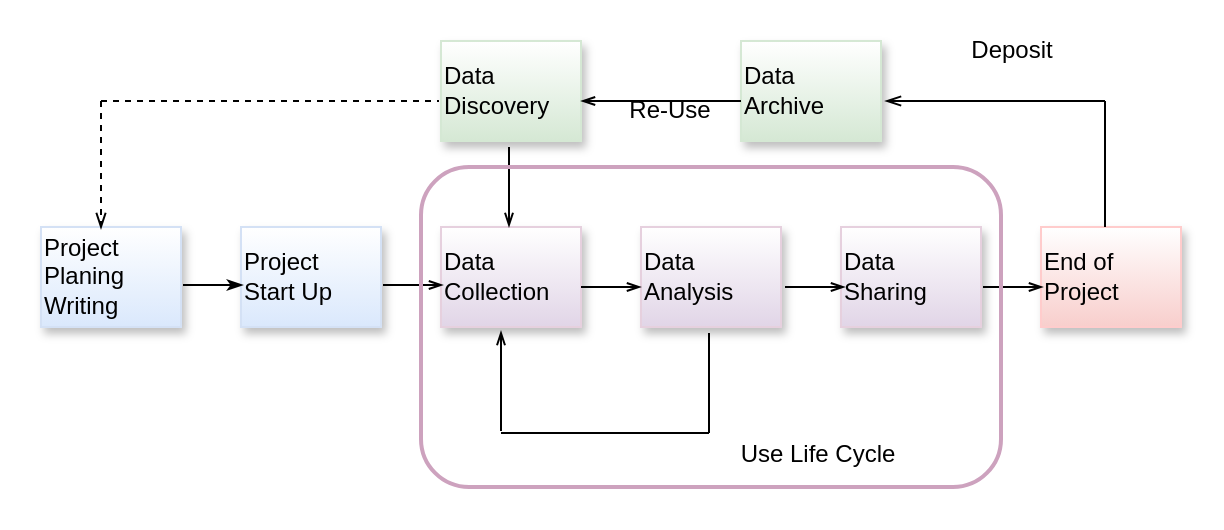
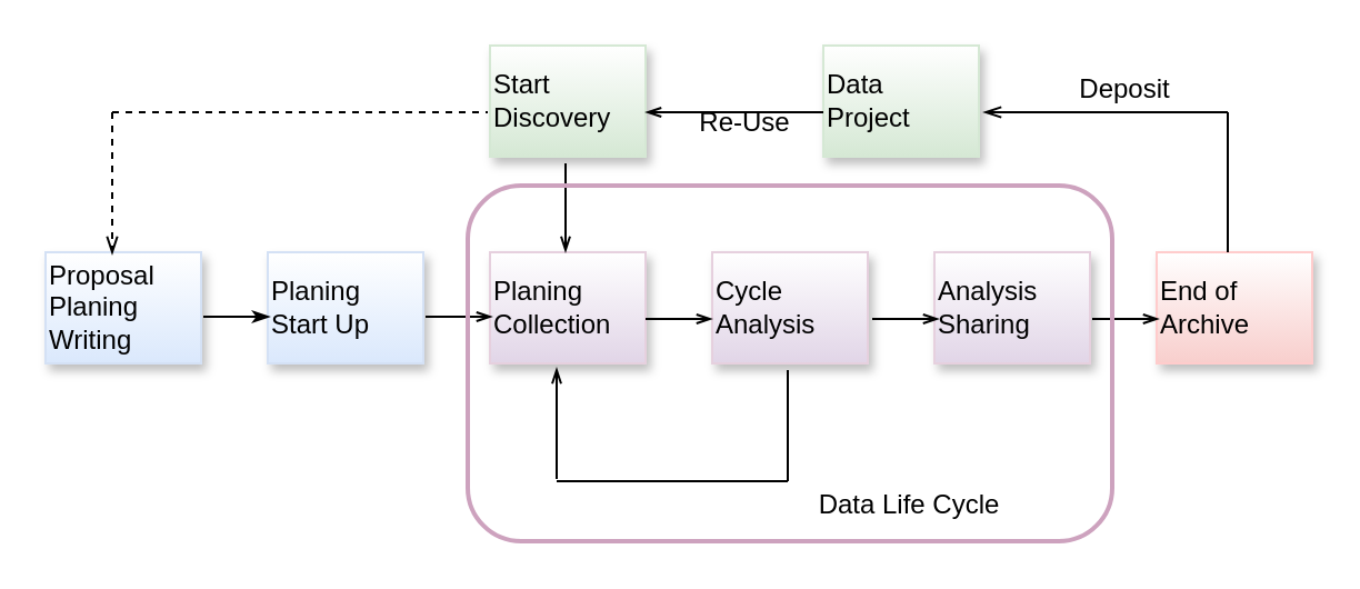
- <mxCell id="23" value="Deposit" style="text;html=1;strokeColor=none;fillColor=none;align=center;verticalAlign=middle;whiteSpace=wrap;rounded=0;shadow=1;glass=0;comic=0;fontFamily=Helvetica;" vertex="1" parent="1"><mxGeometry x="486" y="15" width="40" height="20" as="geometry" /></mxCell>
+ <mxCell id="23" value="Deposit" style="text;html=1;strokeColor=none;fillColor=none;align=center;verticalAlign=middle;whiteSpace=wrap;rounded=0;shadow=1;glass=0;comic=0;fontFamily=Helvetica;" vertex="1" parent="1"><mxGeometry x="486" y="30" width="40" height="20" as="geometry" /></mxCell>
- <mxCell id="13" value="Data&lt;br&gt;Discovery" style="rounded=0;whiteSpace=wrap;html=1;align=left;fillColor=#d5e8d4;strokeColor=#D5E8D4;gradientDirection=north;shadow=1;glass=0;comic=0;fontFamily=Helvetica;gradientColor=#ffffff;" vertex="1" parent="1"><mxGeometry x="220" y="20" width="70" height="50" as="geometry" /></mxCell>
+ <mxCell id="13" value="Start&lt;br&gt;Discovery" style="rounded=0;whiteSpace=wrap;html=1;align=left;fillColor=#d5e8d4;strokeColor=#D5E8D4;gradientDirection=north;shadow=1;glass=0;comic=0;fontFamily=Helvetica;gradientColor=#ffffff;" vertex="1" parent="1"><mxGeometry x="220" y="20" width="70" height="50" as="geometry" /></mxCell>
- <mxCell id="14" value="Data&lt;br&gt;Archive" style="rounded=0;whiteSpace=wrap;html=1;align=left;fillColor=#d5e8d4;strokeColor=#D5E8D4;gradientDirection=north;shadow=1;glass=0;comic=0;fontFamily=Helvetica;gradientColor=#ffffff;" vertex="1" parent="1"><mxGeometry x="370" y="20" width="70" height="50" as="geometry" /></mxCell>
+ <mxCell id="14" value="Data&lt;br&gt;Project" style="rounded=0;whiteSpace=wrap;html=1;align=left;fillColor=#d5e8d4;strokeColor=#D5E8D4;gradientDirection=north;shadow=1;glass=0;comic=0;fontFamily=Helvetica;gradientColor=#ffffff;" vertex="1" parent="1"><mxGeometry x="370" y="20" width="70" height="50" as="geometry" /></mxCell>
- <mxCell id="2" value="Project&lt;br&gt;Planing&lt;br&gt;Writing" style="rounded=0;whiteSpace=wrap;html=1;align=left;fillColor=#dae8fc;strokeColor=#D4E1F5;gradientColor=#ffffff;gradientDirection=north;shadow=1;glass=0;comic=0;fontFamily=Helvetica;" vertex="1" parent="1"><mxGeometry x="20" y="113" width="70" height="50" as="geometry" /></mxCell>
+ <mxCell id="2" value="Proposal&lt;br&gt;Planing&lt;br&gt;Writing" style="rounded=0;whiteSpace=wrap;html=1;align=left;fillColor=#dae8fc;strokeColor=#D4E1F5;gradientColor=#ffffff;gradientDirection=north;shadow=1;glass=0;comic=0;fontFamily=Helvetica;" vertex="1" parent="1"><mxGeometry x="20" y="113" width="70" height="50" as="geometry" /></mxCell>
- <mxCell id="3" value="Project&lt;br&gt;Start Up" style="rounded=0;whiteSpace=wrap;html=1;align=left;fillColor=#dae8fc;strokeColor=#D4E1F5;gradientColor=#ffffff;gradientDirection=north;shadow=1;glass=0;comic=0;fontFamily=Helvetica;" vertex="1" parent="1"><mxGeometry x="120" y="113" width="70" height="50" as="geometry" /></mxCell>
+ <mxCell id="3" value="Planing&lt;br&gt;Start Up" style="rounded=0;whiteSpace=wrap;html=1;align=left;fillColor=#dae8fc;strokeColor=#D4E1F5;gradientColor=#ffffff;gradientDirection=north;shadow=1;glass=0;comic=0;fontFamily=Helvetica;" vertex="1" parent="1"><mxGeometry x="120" y="113" width="70" height="50" as="geometry" /></mxCell>
- <mxCell id="4" value="Data&lt;br&gt;Collection" style="rounded=0;whiteSpace=wrap;html=1;align=left;fillColor=#e1d5e7;strokeColor=#E6D0DE;gradientDirection=north;shadow=1;glass=0;comic=0;fontFamily=Helvetica;gradientColor=#ffffff;" vertex="1" parent="1"><mxGeometry x="220" y="113" width="70" height="50" as="geometry" /></mxCell>
+ <mxCell id="4" value="Planing&lt;br&gt;Collection" style="rounded=0;whiteSpace=wrap;html=1;align=left;fillColor=#e1d5e7;strokeColor=#E6D0DE;gradientDirection=north;shadow=1;glass=0;comic=0;fontFamily=Helvetica;gradientColor=#ffffff;" vertex="1" parent="1"><mxGeometry x="220" y="113" width="70" height="50" as="geometry" /></mxCell>
- <mxCell id="5" value="Data&lt;br&gt;Analysis" style="rounded=0;whiteSpace=wrap;html=1;align=left;fillColor=#e1d5e7;strokeColor=#E6D0DE;gradientDirection=north;shadow=1;glass=0;comic=0;fontFamily=Helvetica;gradientColor=#ffffff;" vertex="1" parent="1"><mxGeometry x="320" y="113" width="70" height="50" as="geometry" /></mxCell>
+ <mxCell id="5" value="Cycle&lt;br&gt;Analysis" style="rounded=0;whiteSpace=wrap;html=1;align=left;fillColor=#e1d5e7;strokeColor=#E6D0DE;gradientDirection=north;shadow=1;glass=0;comic=0;fontFamily=Helvetica;gradientColor=#ffffff;" vertex="1" parent="1"><mxGeometry x="320" y="113" width="70" height="50" as="geometry" /></mxCell>
- <mxCell id="6" value="Data&lt;br&gt;Sharing" style="rounded=0;whiteSpace=wrap;html=1;align=left;fillColor=#e1d5e7;strokeColor=#E6D0DE;gradientDirection=north;shadow=1;glass=0;comic=0;fontFamily=Helvetica;gradientColor=#ffffff;" vertex="1" parent="1"><mxGeometry x="420" y="113" width="70" height="50" as="geometry" /></mxCell>
+ <mxCell id="6" value="Analysis&lt;br&gt;Sharing" style="rounded=0;whiteSpace=wrap;html=1;align=left;fillColor=#e1d5e7;strokeColor=#E6D0DE;gradientDirection=north;shadow=1;glass=0;comic=0;fontFamily=Helvetica;gradientColor=#ffffff;" vertex="1" parent="1"><mxGeometry x="420" y="113" width="70" height="50" as="geometry" /></mxCell>
- <mxCell id="7" value="End of&lt;br&gt;Project" style="rounded=0;whiteSpace=wrap;html=1;align=left;fillColor=#f8cecc;strokeColor=#FFCCCC;gradientDirection=north;shadow=1;glass=0;comic=0;fontFamily=Helvetica;gradientColor=#ffffff;" vertex="1" parent="1"><mxGeometry x="520" y="113" width="70" height="50" as="geometry" /></mxCell>
+ <mxCell id="7" value="End of&lt;br&gt;Archive" style="rounded=0;whiteSpace=wrap;html=1;align=left;fillColor=#f8cecc;strokeColor=#FFCCCC;gradientDirection=north;shadow=1;glass=0;comic=0;fontFamily=Helvetica;gradientColor=#ffffff;" vertex="1" parent="1"><mxGeometry x="520" y="113" width="70" height="50" as="geometry" /></mxCell>
- <mxCell id="26" value="Use Life Cycle" style="text;html=1;strokeColor=none;fillColor=none;align=center;verticalAlign=middle;whiteSpace=wrap;rounded=0;shadow=1;glass=0;comic=0;fontFamily=Helvetica;" vertex="1" parent="1"><mxGeometry x="359" y="217" width="100" height="20" as="geometry" /></mxCell>
+ <mxCell id="26" value="Data Life Cycle" style="text;html=1;strokeColor=none;fillColor=none;align=center;verticalAlign=middle;whiteSpace=wrap;rounded=0;shadow=1;glass=0;comic=0;fontFamily=Helvetica;" vertex="1" parent="1"><mxGeometry x="359" y="217" width="100" height="20" as="geometry" /></mxCell>
